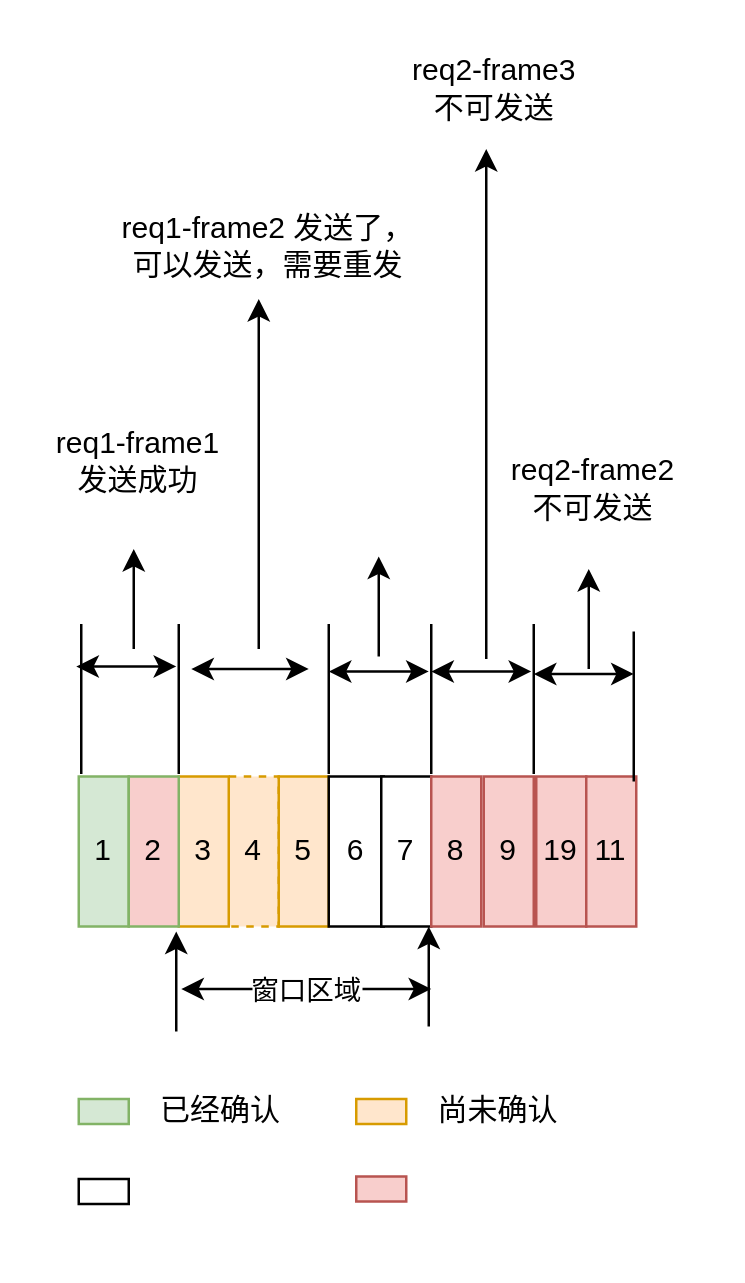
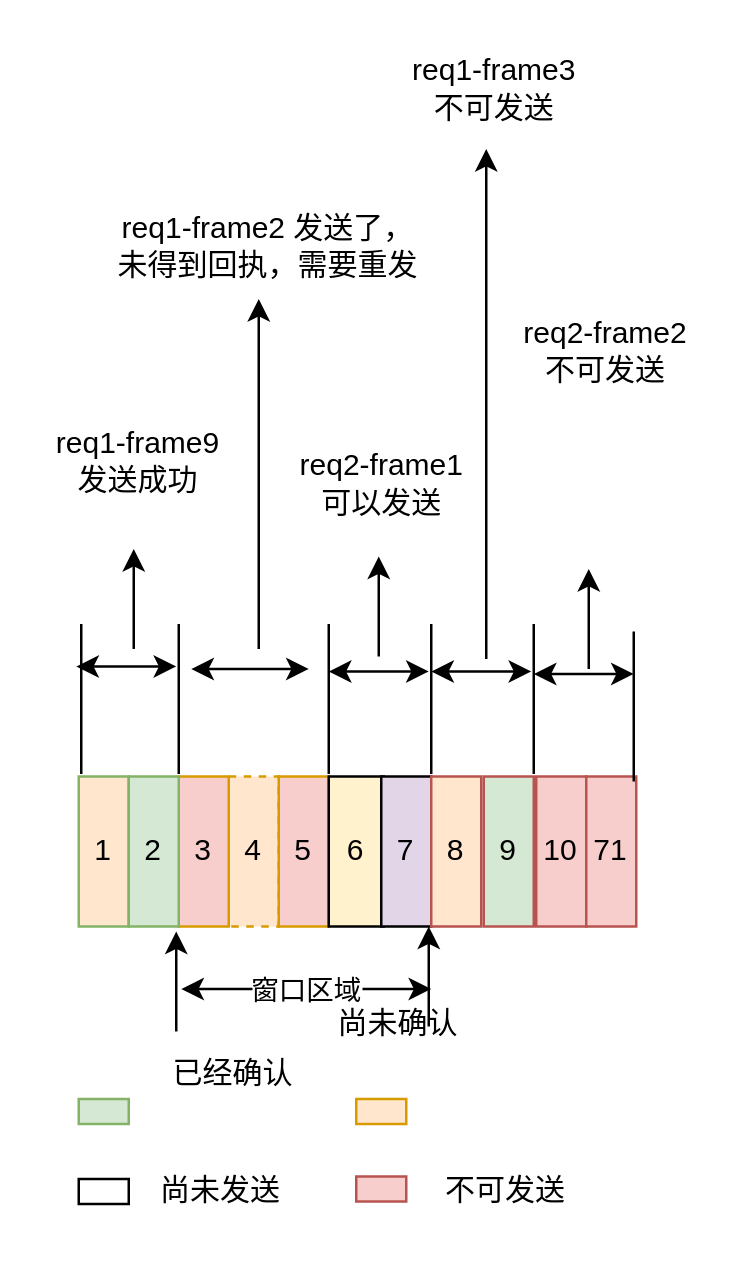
- <mxCell id="43" value="req2-frame3 不可发送" style="text;html=1;strokeColor=none;fillColor=none;align=center;verticalAlign=middle;whiteSpace=wrap;rounded=0;" vertex="1" parent="1"><mxGeometry x="163" y="20" width="69" height="30" as="geometry" /></mxCell>
+ <mxCell id="43" value="req1-frame3 不可发送" style="text;html=1;strokeColor=none;fillColor=none;align=center;verticalAlign=middle;whiteSpace=wrap;rounded=0;" vertex="1" parent="1"><mxGeometry x="163" y="20" width="69" height="30" as="geometry" /></mxCell>
- <mxCell id="39" value="req1-frame2 发送了，可以发送，需要重发" style="text;html=1;strokeColor=none;fillColor=none;align=center;verticalAlign=middle;whiteSpace=wrap;rounded=0;" vertex="1" parent="1"><mxGeometry x="43" y="83" width="128" height="30" as="geometry" /></mxCell>
+ <mxCell id="39" value="req1-frame2 发送了，未得到回执，需要重发" style="text;html=1;strokeColor=none;fillColor=none;align=center;verticalAlign=middle;whiteSpace=wrap;rounded=0;" vertex="1" parent="1"><mxGeometry x="43" y="83" width="128" height="30" as="geometry" /></mxCell>
- <mxCell id="37" value="req1-frame1发送成功" style="text;html=1;strokeColor=none;fillColor=none;align=center;verticalAlign=middle;whiteSpace=wrap;rounded=0;" vertex="1" parent="1"><mxGeometry x="20" y="169" width="70" height="30" as="geometry" /></mxCell>
+ <mxCell id="37" value="req1-frame9发送成功" style="text;html=1;strokeColor=none;fillColor=none;align=center;verticalAlign=middle;whiteSpace=wrap;rounded=0;" vertex="1" parent="1"><mxGeometry x="20" y="169" width="70" height="30" as="geometry" /></mxCell>
+ <mxCell id="41" value="req2-frame1 可以发送" style="text;html=1;strokeColor=none;fillColor=none;align=center;verticalAlign=middle;whiteSpace=wrap;rounded=0;" vertex="1" parent="1"><mxGeometry x="118" y="178" width="69" height="30" as="geometry" /></mxCell>
- <mxCell id="45" value="req2-frame2 不可发送" style="text;html=1;strokeColor=none;fillColor=none;align=center;verticalAlign=middle;whiteSpace=wrap;rounded=0;" vertex="1" parent="1"><mxGeometry x="198" y="180" width="78" height="30" as="geometry" /></mxCell>
+ <mxCell id="45" value="req2-frame2 不可发送" style="text;html=1;strokeColor=none;fillColor=none;align=center;verticalAlign=middle;whiteSpace=wrap;rounded=0;" vertex="1" parent="1"><mxGeometry x="203" y="125" width="78" height="30" as="geometry" /></mxCell>
- <mxCell id="2" value="1" style="rounded=0;whiteSpace=wrap;html=1;fillColor=#d5e8d4;strokeColor=#82b366;" vertex="1" parent="1"><mxGeometry x="31" y="310" width="20" height="60" as="geometry" /></mxCell>
+ <mxCell id="2" value="1" style="rounded=0;whiteSpace=wrap;html=1;fillColor=#ffe6cc;strokeColor=#82b366;" vertex="1" parent="1"><mxGeometry x="31" y="310" width="20" height="60" as="geometry" /></mxCell>
- <mxCell id="5" value="2" style="rounded=0;whiteSpace=wrap;html=1;fillColor=#f8cecc;strokeColor=#82b366;" vertex="1" parent="1"><mxGeometry x="51" y="310" width="20" height="60" as="geometry" /></mxCell>
+ <mxCell id="5" value="2" style="rounded=0;whiteSpace=wrap;html=1;fillColor=#d5e8d4;strokeColor=#82b366;" vertex="1" parent="1"><mxGeometry x="51" y="310" width="20" height="60" as="geometry" /></mxCell>
- <mxCell id="4" value="3" style="rounded=0;whiteSpace=wrap;html=1;fillColor=#ffe6cc;strokeColor=#d79b00;" vertex="1" parent="1"><mxGeometry x="71" y="310" width="20" height="60" as="geometry" /></mxCell>
+ <mxCell id="4" value="3" style="rounded=0;whiteSpace=wrap;html=1;fillColor=#f8cecc;strokeColor=#d79b00;" vertex="1" parent="1"><mxGeometry x="71" y="310" width="20" height="60" as="geometry" /></mxCell>
- <mxCell id="6" value="5" style="rounded=0;whiteSpace=wrap;html=1;fillColor=#ffe6cc;strokeColor=#d79b00;" vertex="1" parent="1"><mxGeometry x="111" y="310" width="20" height="60" as="geometry" /></mxCell>
+ <mxCell id="6" value="5" style="rounded=0;whiteSpace=wrap;html=1;fillColor=#f8cecc;strokeColor=#d79b00;" vertex="1" parent="1"><mxGeometry x="111" y="310" width="20" height="60" as="geometry" /></mxCell>
- <mxCell id="7" value="6" style="rounded=0;whiteSpace=wrap;html=1;" vertex="1" parent="1"><mxGeometry x="131" y="310" width="22" height="60" as="geometry" /></mxCell>
+ <mxCell id="7" value="6" style="rounded=0;whiteSpace=wrap;html=1;fillColor=#fff2cc;" vertex="1" parent="1"><mxGeometry x="131" y="310" width="22" height="60" as="geometry" /></mxCell>
- <mxCell id="8" value="7" style="rounded=0;whiteSpace=wrap;html=1;" vertex="1" parent="1"><mxGeometry x="152" y="310" width="20" height="60" as="geometry" /></mxCell>
+ <mxCell id="8" value="7" style="rounded=0;whiteSpace=wrap;html=1;fillColor=#e1d5e7;" vertex="1" parent="1"><mxGeometry x="152" y="310" width="20" height="60" as="geometry" /></mxCell>
- <mxCell id="9" value="8" style="rounded=0;whiteSpace=wrap;html=1;fillColor=#f8cecc;strokeColor=#b85450;" vertex="1" parent="1"><mxGeometry x="172" y="310" width="20" height="60" as="geometry" /></mxCell>
+ <mxCell id="9" value="8" style="rounded=0;whiteSpace=wrap;html=1;fillColor=#ffe6cc;strokeColor=#b85450;" vertex="1" parent="1"><mxGeometry x="172" y="310" width="20" height="60" as="geometry" /></mxCell>
- <mxCell id="22" value="9" style="rounded=0;whiteSpace=wrap;html=1;fillColor=#f8cecc;strokeColor=#b85450;" vertex="1" parent="1"><mxGeometry x="193" y="310" width="20" height="60" as="geometry" /></mxCell>
+ <mxCell id="22" value="9" style="rounded=0;whiteSpace=wrap;html=1;fillColor=#d5e8d4;strokeColor=#b85450;" vertex="1" parent="1"><mxGeometry x="193" y="310" width="20" height="60" as="geometry" /></mxCell>
- <mxCell id="28" value="19" style="rounded=0;whiteSpace=wrap;html=1;fillColor=#f8cecc;strokeColor=#b85450;" vertex="1" parent="1"><mxGeometry x="214" y="310" width="20" height="60" as="geometry" /></mxCell>
+ <mxCell id="28" value="10" style="rounded=0;whiteSpace=wrap;html=1;fillColor=#f8cecc;strokeColor=#b85450;" vertex="1" parent="1"><mxGeometry x="214" y="310" width="20" height="60" as="geometry" /></mxCell>
- <mxCell id="29" value="11" style="rounded=0;whiteSpace=wrap;html=1;fillColor=#f8cecc;strokeColor=#b85450;" vertex="1" parent="1"><mxGeometry x="234" y="310" width="20" height="60" as="geometry" /></mxCell>
+ <mxCell id="29" value="71" style="rounded=0;whiteSpace=wrap;html=1;fillColor=#f8cecc;strokeColor=#b85450;" vertex="1" parent="1"><mxGeometry x="234" y="310" width="20" height="60" as="geometry" /></mxCell>
- <mxCell id="15" value="已经确认" style="text;html=1;strokeColor=none;fillColor=none;align=center;verticalAlign=middle;whiteSpace=wrap;rounded=0;" vertex="1" parent="1"><mxGeometry x="58" y="429" width="60" height="30" as="geometry" /></mxCell>
+ <mxCell id="15" value="已经确认" style="text;html=1;strokeColor=none;fillColor=none;align=center;verticalAlign=middle;whiteSpace=wrap;rounded=0;" vertex="1" parent="1"><mxGeometry x="63" y="414" width="60" height="30" as="geometry" /></mxCell>
- <mxCell id="17" value="尚未确认" style="text;html=1;strokeColor=none;fillColor=none;align=center;verticalAlign=middle;whiteSpace=wrap;rounded=0;" vertex="1" parent="1"><mxGeometry x="169" y="429" width="60" height="30" as="geometry" /></mxCell>
+ <mxCell id="17" value="尚未确认" style="text;html=1;strokeColor=none;fillColor=none;align=center;verticalAlign=middle;whiteSpace=wrap;rounded=0;" vertex="1" parent="1"><mxGeometry x="129" y="394" width="60" height="30" as="geometry" /></mxCell>
+ <mxCell id="19" value="尚未发送" style="text;html=1;strokeColor=none;fillColor=none;align=center;verticalAlign=middle;whiteSpace=wrap;rounded=0;" vertex="1" parent="1"><mxGeometry x="58" y="461" width="60" height="30" as="geometry" /></mxCell>
+ <mxCell id="21" value="不可发送" style="text;html=1;strokeColor=none;fillColor=none;align=center;verticalAlign=middle;whiteSpace=wrap;rounded=0;" vertex="1" parent="1"><mxGeometry x="172" y="461" width="60" height="30" as="geometry" /></mxCell>
